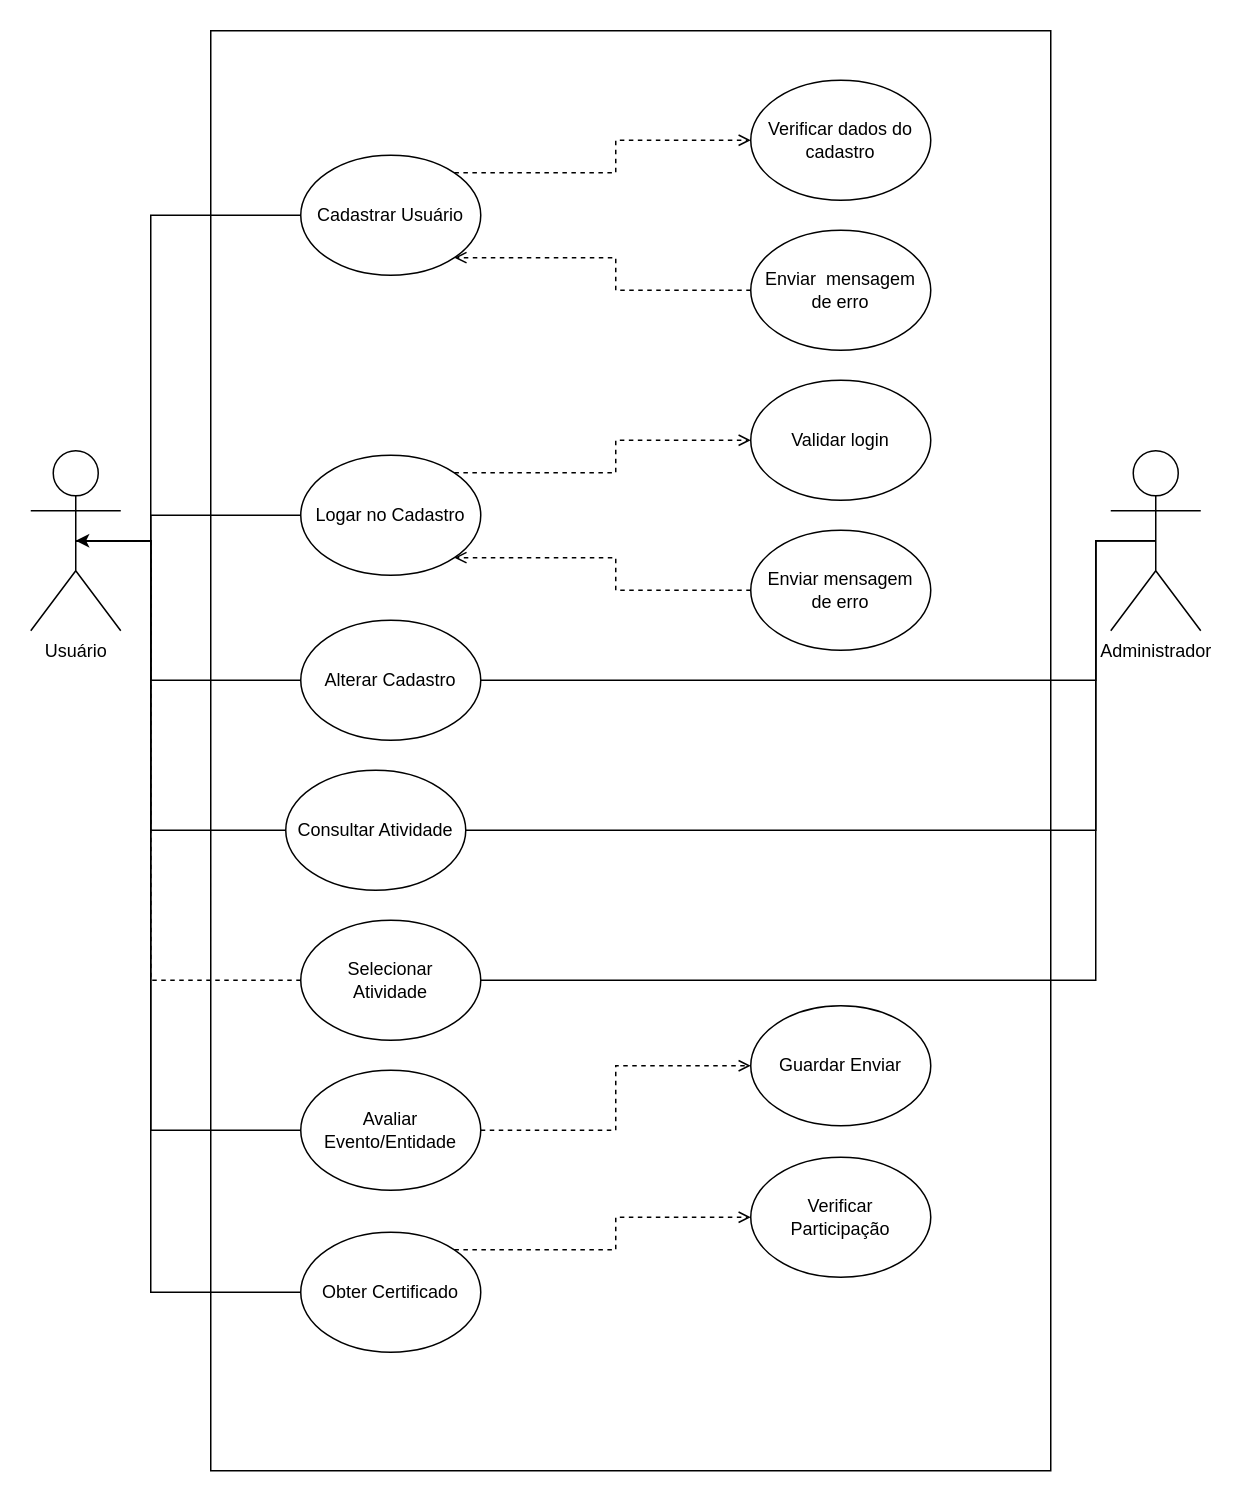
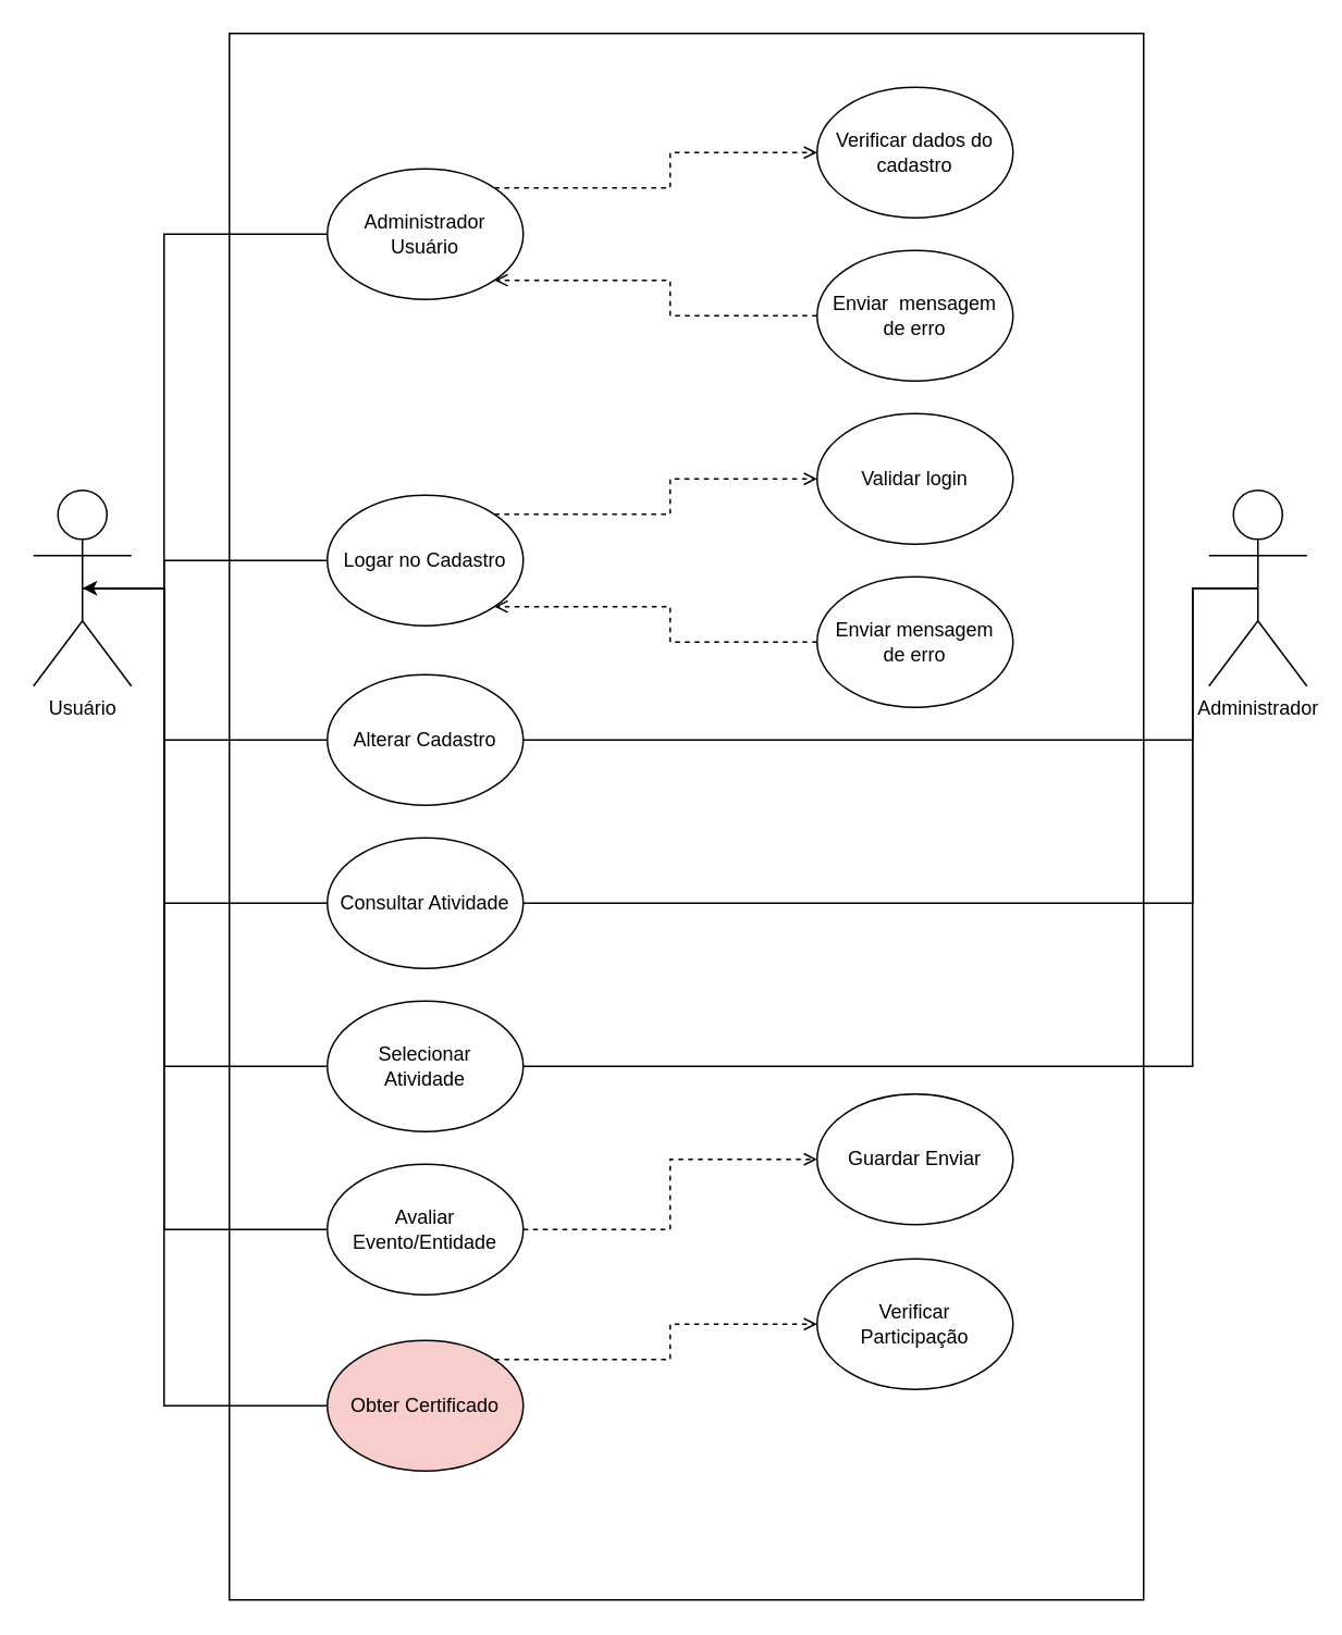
- <mxCell id="6" value="Cadastrar Usuário" style="ellipse;whiteSpace=wrap;html=1;strokeWidth=1;" parent="1" vertex="1"><mxGeometry x="200" y="103" width="120" height="80" as="geometry" /></mxCell>
+ <mxCell id="6" value="Administrador Usuário" style="ellipse;whiteSpace=wrap;html=1;strokeWidth=1;" parent="1" vertex="1"><mxGeometry x="200" y="103" width="120" height="80" as="geometry" /></mxCell>
- <mxCell id="8" value="Consultar Atividade" style="ellipse;whiteSpace=wrap;html=1;strokeWidth=1;" parent="1" vertex="1"><mxGeometry x="190" y="513" width="120" height="80" as="geometry" /></mxCell>
+ <mxCell id="8" value="Consultar Atividade" style="ellipse;whiteSpace=wrap;html=1;strokeWidth=1;" parent="1" vertex="1"><mxGeometry x="200" y="513" width="120" height="80" as="geometry" /></mxCell>
- <mxCell id="26" style="edgeStyle=orthogonalEdgeStyle;rounded=0;orthogonalLoop=1;jettySize=auto;html=1;exitX=0;exitY=0.5;exitDx=0;exitDy=0;entryX=0.5;entryY=0.5;entryDx=0;entryDy=0;entryPerimeter=0;strokeWidth=1;endArrow=none;endFill=0;dashed=1;" parent="1" source="10" target="3" edge="1"><mxGeometry relative="1" as="geometry"><Array as="points"><mxPoint x="100" y="653" /><mxPoint x="100" y="360" /></Array></mxGeometry></mxCell>
+ <mxCell id="26" style="edgeStyle=orthogonalEdgeStyle;rounded=0;orthogonalLoop=1;jettySize=auto;html=1;exitX=0;exitY=0.5;exitDx=0;exitDy=0;entryX=0.5;entryY=0.5;entryDx=0;entryDy=0;entryPerimeter=0;strokeWidth=1;endArrow=none;endFill=0;" parent="1" source="10" target="3" edge="1"><mxGeometry relative="1" as="geometry"><Array as="points"><mxPoint x="100" y="653" /><mxPoint x="100" y="360" /></Array></mxGeometry></mxCell>
- <mxCell id="30" value="Obter Certificado" style="ellipse;whiteSpace=wrap;html=1;strokeWidth=1;" parent="1" vertex="1"><mxGeometry x="200" y="821" width="120" height="80" as="geometry" /></mxCell>
+ <mxCell id="30" value="Obter Certificado" style="ellipse;whiteSpace=wrap;html=1;strokeWidth=1;fillColor=#f8cecc;" parent="1" vertex="1"><mxGeometry x="200" y="821" width="120" height="80" as="geometry" /></mxCell>
